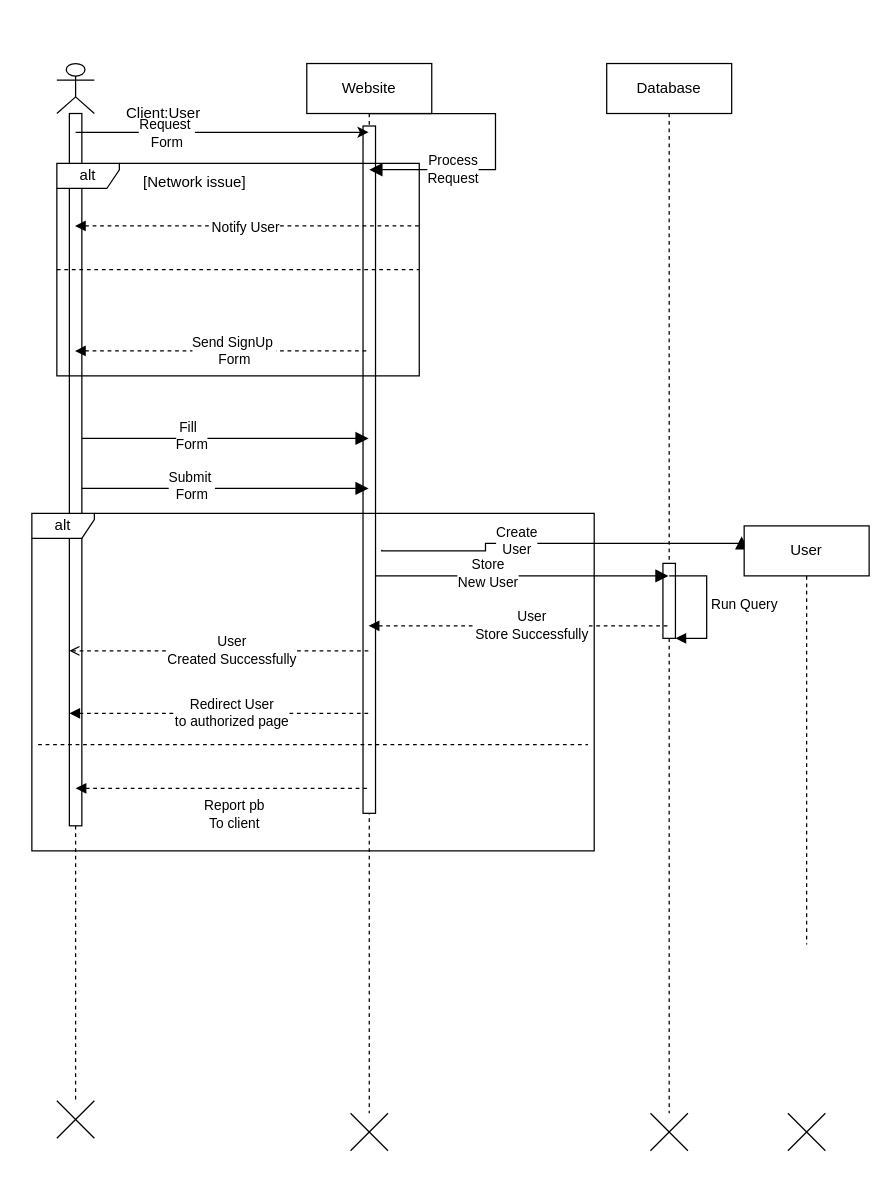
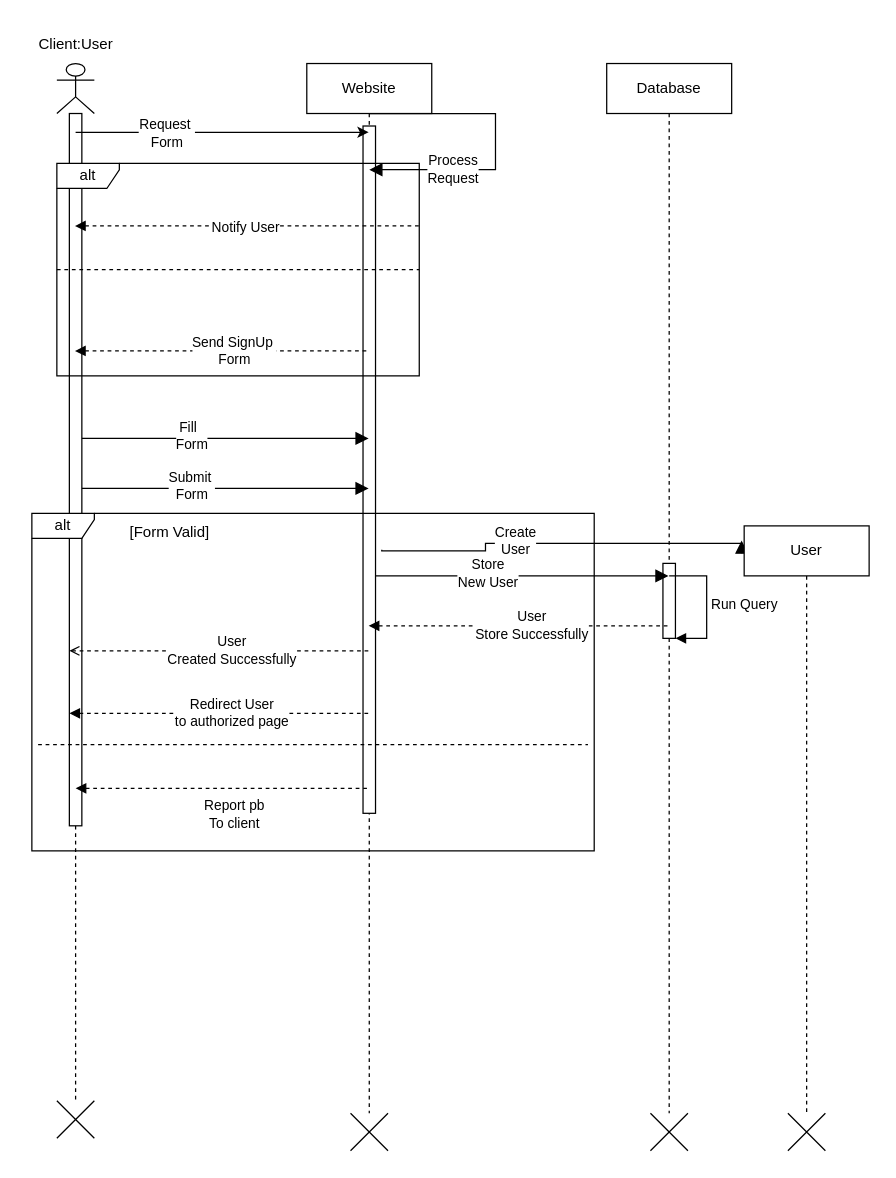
- <mxCell id="43" value="Client:User" style="text;html=1;align=center;verticalAlign=middle;resizable=0;points=[];autosize=1;strokeColor=none;fillColor=none;" vertex="1" parent="1"><mxGeometry x="90" y="75" width="80" height="30" as="geometry" /></mxCell>
+ <mxCell id="43" value="Client:User" style="text;html=1;align=center;verticalAlign=middle;resizable=0;points=[];autosize=1;strokeColor=none;fillColor=none;" vertex="1" parent="1"><mxGeometry x="20" y="20" width="80" height="30" as="geometry" /></mxCell>
- <mxCell id="10" value="[Network issue]" style="text;html=1;align=center;verticalAlign=middle;resizable=0;points=[];autosize=1;strokeColor=none;fillColor=none;" vertex="1" parent="8"><mxGeometry x="55" width="110" height="30" as="geometry" /></mxCell>
+ <mxCell id="25" value="[Form Valid]" style="text;html=1;align=center;verticalAlign=middle;resizable=0;points=[];autosize=1;strokeColor=none;fillColor=none;" vertex="1" parent="23"><mxGeometry x="65" width="90" height="30" as="geometry" /></mxCell>
- <mxCell id="38" value="User" style="shape=umlLifeline;perimeter=lifelinePerimeter;whiteSpace=wrap;html=1;container=1;dropTarget=0;collapsible=0;recursiveResize=0;outlineConnect=0;portConstraint=eastwest;newEdgeStyle={&quot;curved&quot;:0,&quot;rounded&quot;:0};" vertex="1" parent="1"><mxGeometry x="595" y="420" width="100" height="335" as="geometry" /></mxCell>
+ <mxCell id="38" value="User" style="shape=umlLifeline;perimeter=lifelinePerimeter;whiteSpace=wrap;html=1;container=1;dropTarget=0;collapsible=0;recursiveResize=0;outlineConnect=0;portConstraint=eastwest;newEdgeStyle={&quot;curved&quot;:0,&quot;rounded&quot;:0};" vertex="1" parent="1"><mxGeometry x="595" y="420" width="100" height="470" as="geometry" /></mxCell>
